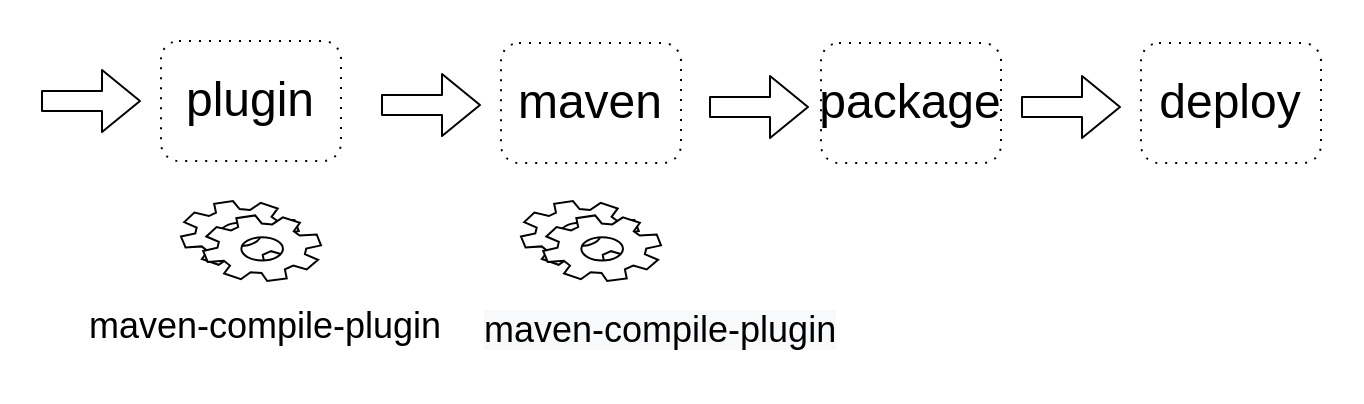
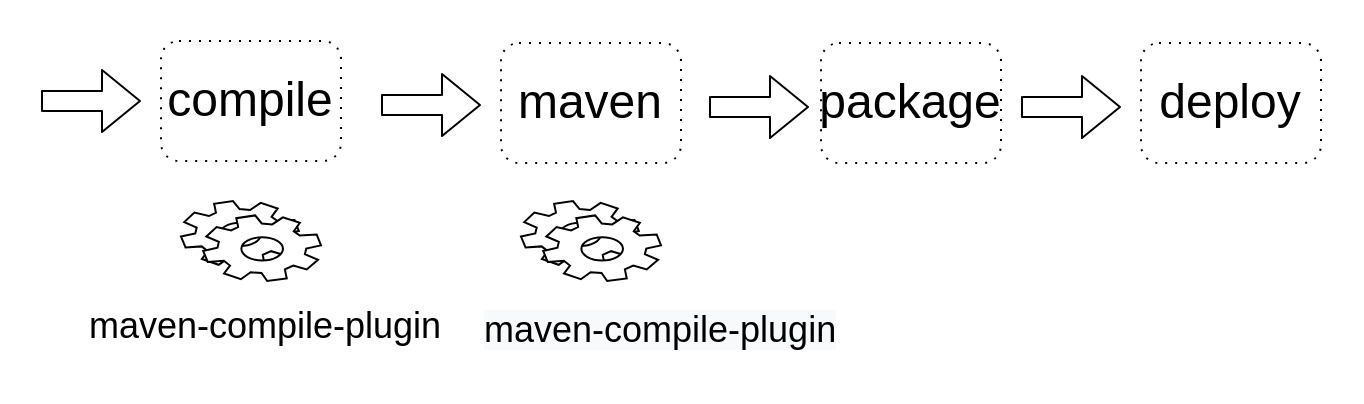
- <mxCell id="3" value="&lt;font style=&quot;font-size: 24px&quot;&gt;plugin&lt;/font&gt;" style="shape=ext;rounded=1;html=1;whiteSpace=wrap;dashed=1;dashPattern=1 4;" vertex="1" parent="1"><mxGeometry x="80" y="20" width="90" height="60" as="geometry" /></mxCell>
+ <mxCell id="3" value="&lt;font style=&quot;font-size: 24px&quot;&gt;compile&lt;/font&gt;" style="shape=ext;rounded=1;html=1;whiteSpace=wrap;dashed=1;dashPattern=1 4;" vertex="1" parent="1"><mxGeometry x="80" y="20" width="90" height="60" as="geometry" /></mxCell>
